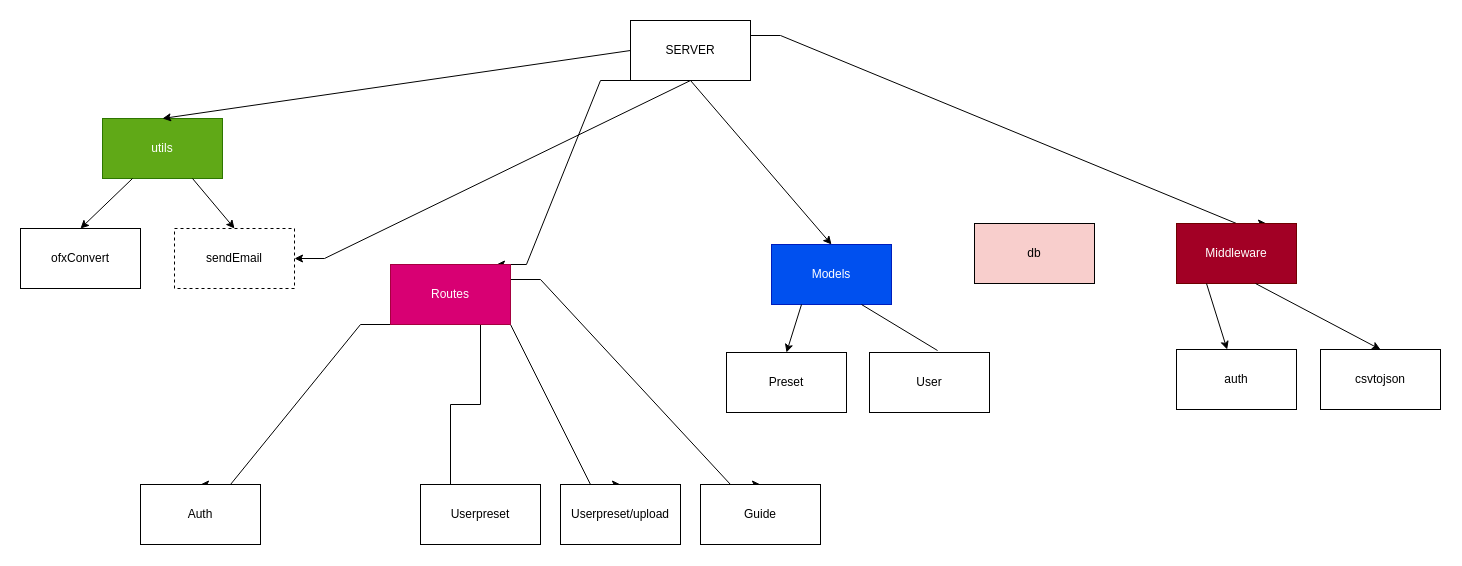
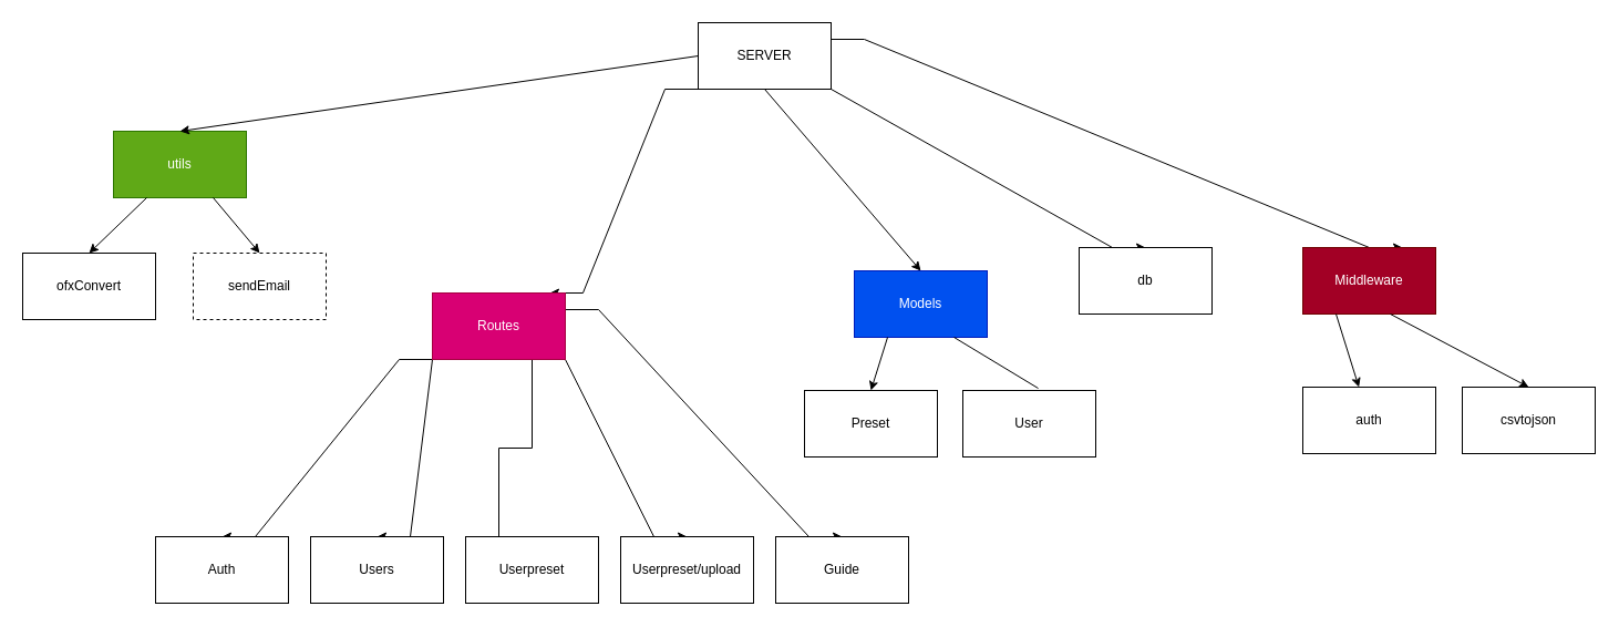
- <mxCell id="3" style="edgeStyle=entityRelationEdgeStyle;rounded=0;orthogonalLoop=1;jettySize=auto;html=1;exitX=0.75;exitY=1;exitDx=0;exitDy=0;" parent="1" source="5" target="32" edge="1"><mxGeometry relative="1" as="geometry" /></mxCell>
+ <mxCell id="3" style="edgeStyle=entityRelationEdgeStyle;rounded=0;orthogonalLoop=1;jettySize=auto;html=1;exitX=0.75;exitY=1;exitDx=0;exitDy=0;entryX=0.5;entryY=0;entryDx=0;entryDy=0;" parent="1" source="5" target="12" edge="1"><mxGeometry relative="1" as="geometry" /></mxCell>
- <mxCell id="12" value="db" style="rounded=0;whiteSpace=wrap;html=1;fillColor=#f8cecc;" parent="1" vertex="1"><mxGeometry x="974" y="223" width="120" height="60" as="geometry" /></mxCell>
+ <mxCell id="12" value="db" style="rounded=0;whiteSpace=wrap;html=1;" parent="1" vertex="1"><mxGeometry x="974" y="223" width="120" height="60" as="geometry" /></mxCell>
+ <mxCell id="7" style="edgeStyle=entityRelationEdgeStyle;rounded=0;orthogonalLoop=1;jettySize=auto;html=1;exitX=0.25;exitY=1;exitDx=0;exitDy=0;entryX=0.5;entryY=0;entryDx=0;entryDy=0;" parent="1" source="11" target="15" edge="1"><mxGeometry relative="1" as="geometry" /></mxCell>
+ <mxCell id="15" value="Users" style="rounded=0;whiteSpace=wrap;html=1;" parent="1" vertex="1"><mxGeometry x="280" y="484" width="120" height="60" as="geometry" /></mxCell>
